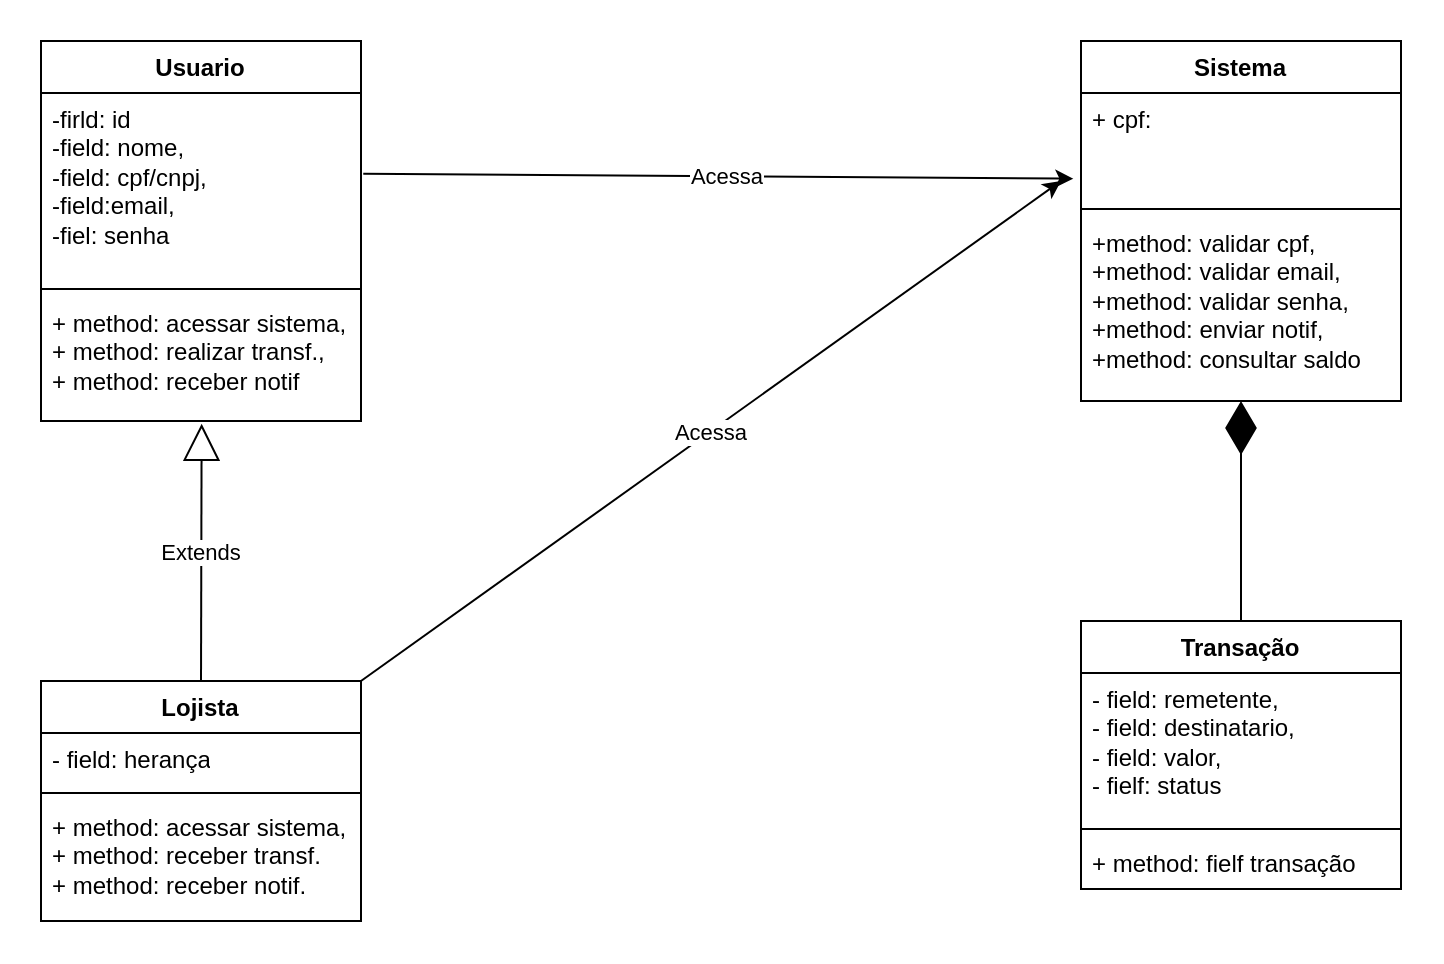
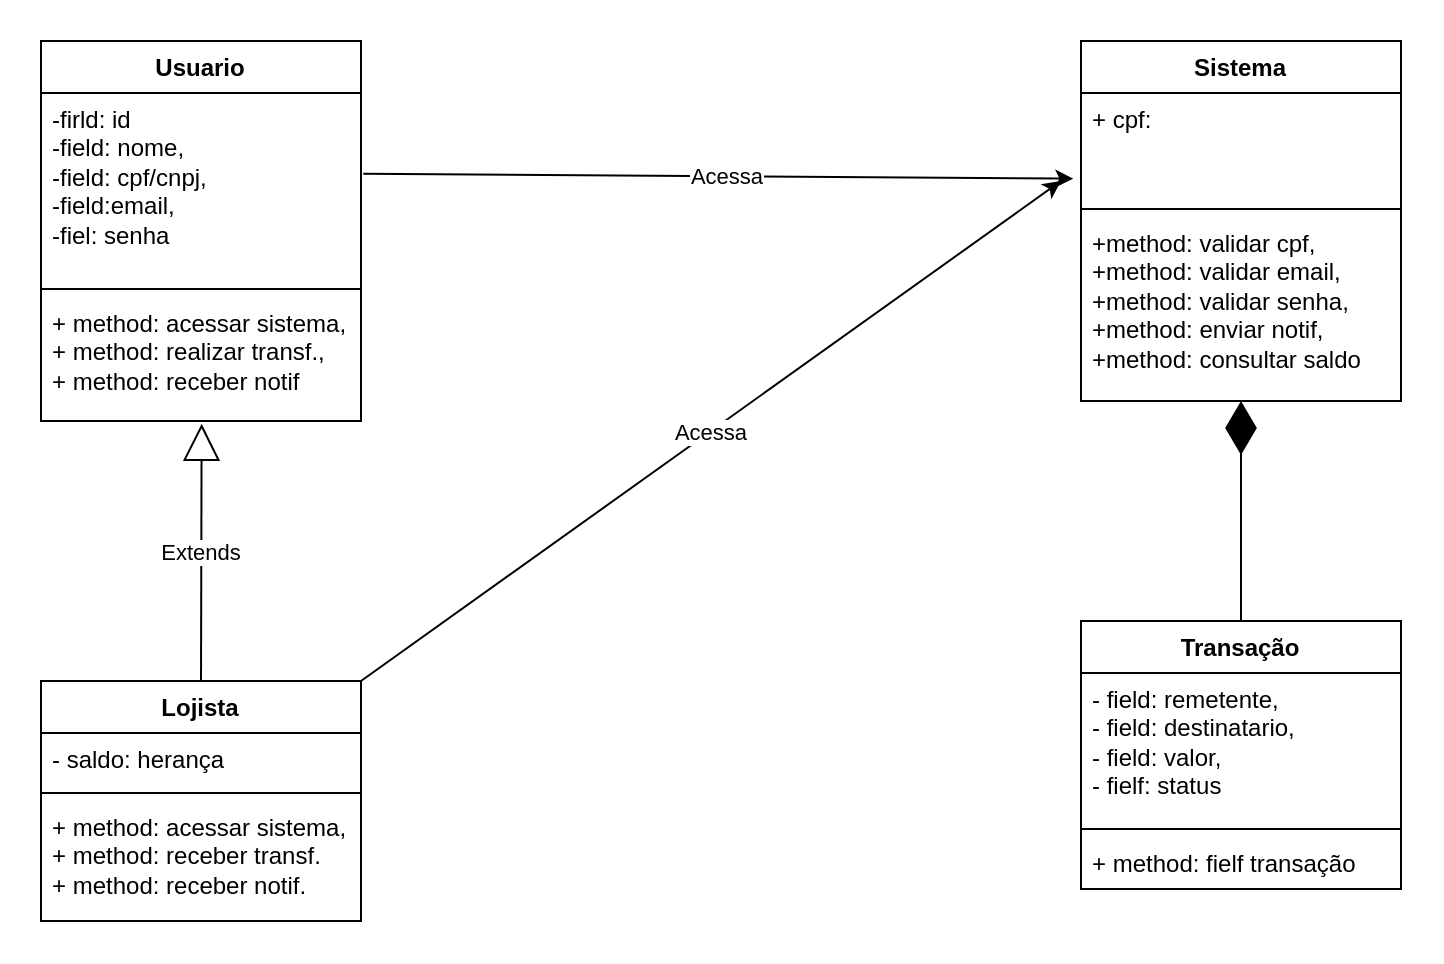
- <mxCell id="7" value="- field: herança" style="text;strokeColor=none;fillColor=none;align=left;verticalAlign=top;spacingLeft=4;spacingRight=4;overflow=hidden;rotatable=0;points=[[0,0.5],[1,0.5]];portConstraint=eastwest;whiteSpace=wrap;html=1;" vertex="1" parent="6"><mxGeometry y="26" width="160" height="26" as="geometry" /></mxCell>
+ <mxCell id="7" value="- saldo: herança" style="text;strokeColor=none;fillColor=none;align=left;verticalAlign=top;spacingLeft=4;spacingRight=4;overflow=hidden;rotatable=0;points=[[0,0.5],[1,0.5]];portConstraint=eastwest;whiteSpace=wrap;html=1;" vertex="1" parent="6"><mxGeometry y="26" width="160" height="26" as="geometry" /></mxCell>
